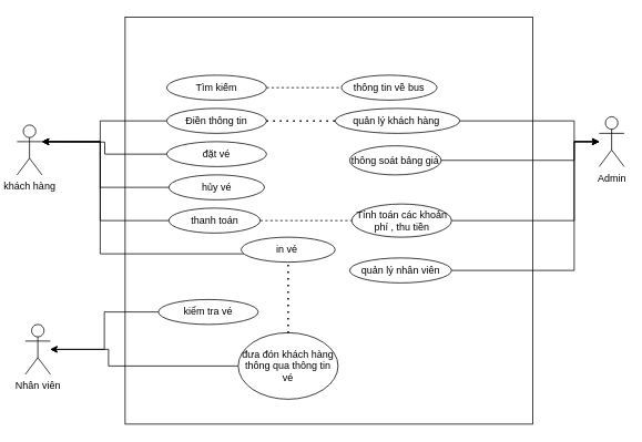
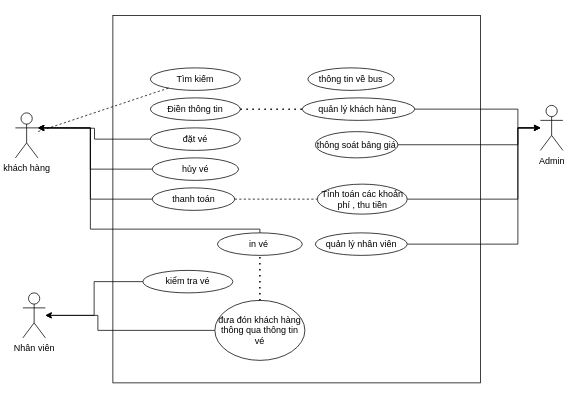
- <mxCell id="32" value="" style="endArrow=none;dashed=1;html=1;entryX=0;entryY=0.5;entryDx=0;entryDy=0;" edge="1" parent="1" source="5" target="17"><mxGeometry width="50" height="50" relative="1" as="geometry"><mxPoint x="350" y="250" as="sourcePoint" /><mxPoint x="400" y="200" as="targetPoint" /></mxGeometry></mxCell>
+ <mxCell id="32" value="" style="endArrow=none;dashed=1;html=1;" edge="1" parent="1" source="5" target="3"><mxGeometry width="50" height="50" relative="1" as="geometry"><mxPoint x="350" y="250" as="sourcePoint" /><mxPoint x="400" y="200" as="targetPoint" /></mxGeometry></mxCell>
- <mxCell id="7" style="edgeStyle=orthogonalEdgeStyle;rounded=0;orthogonalLoop=1;jettySize=auto;html=1;exitX=0;exitY=0.5;exitDx=0;exitDy=0;entryX=1;entryY=0.333;entryDx=0;entryDy=0;entryPerimeter=0;" edge="1" parent="1" source="8" target="3"><mxGeometry relative="1" as="geometry"><Array as="points"><mxPoint x="120" y="145" /><mxPoint x="120" y="170" /></Array></mxGeometry></mxCell>
- <mxCell id="16" value="in vé&amp;nbsp;" style="ellipse;whiteSpace=wrap;html=1;" vertex="1" parent="1"><mxGeometry x="289.5" y="285" width="113" height="30" as="geometry" /></mxCell>
+ <mxCell id="16" value="in vé&amp;nbsp;" style="ellipse;whiteSpace=wrap;html=1;" vertex="1" parent="1"><mxGeometry x="289.5" y="310" width="113" height="30" as="geometry" /></mxCell>
